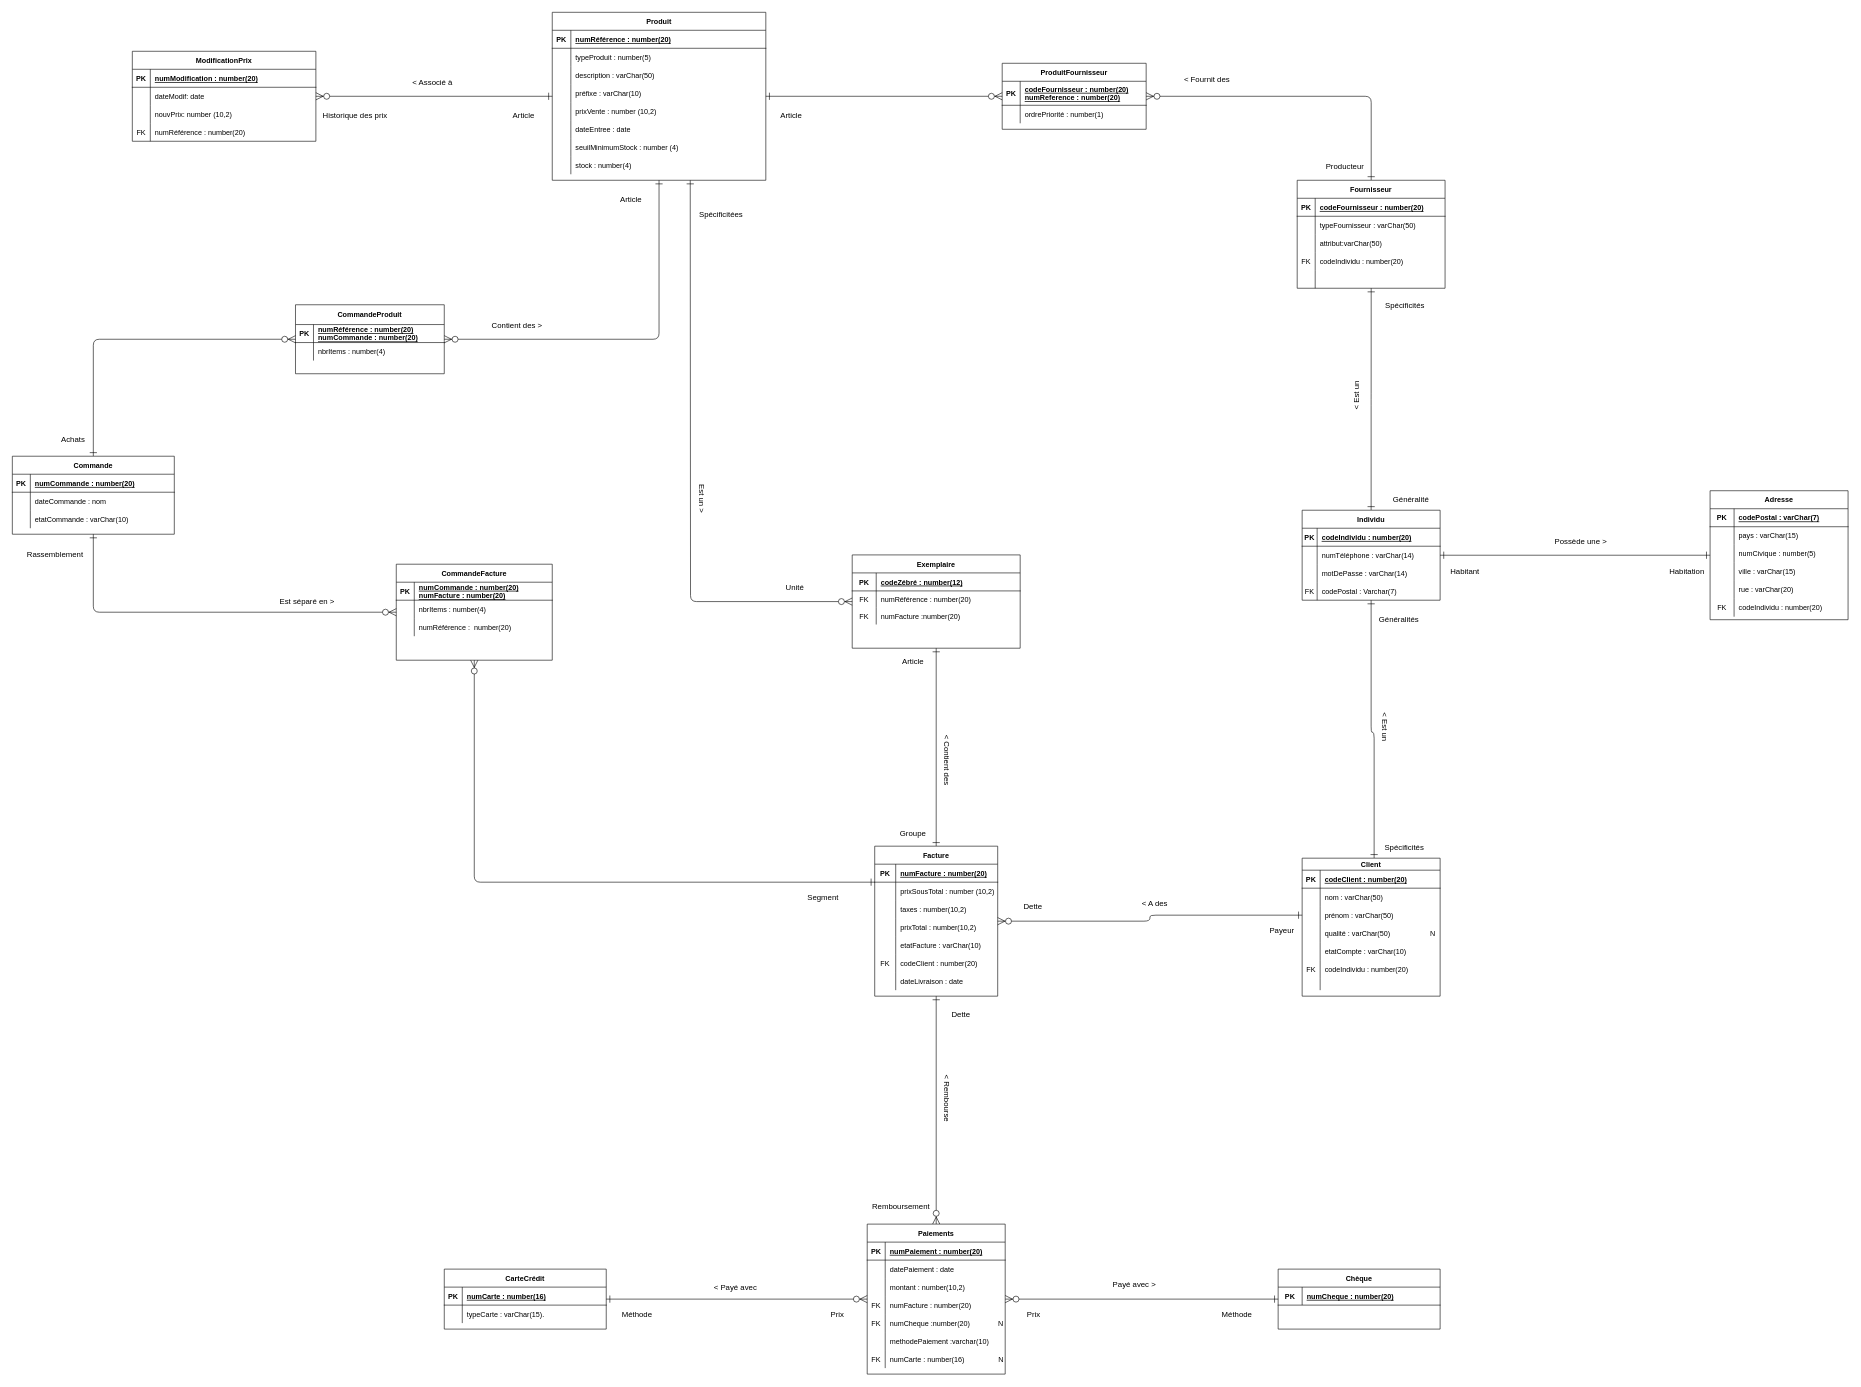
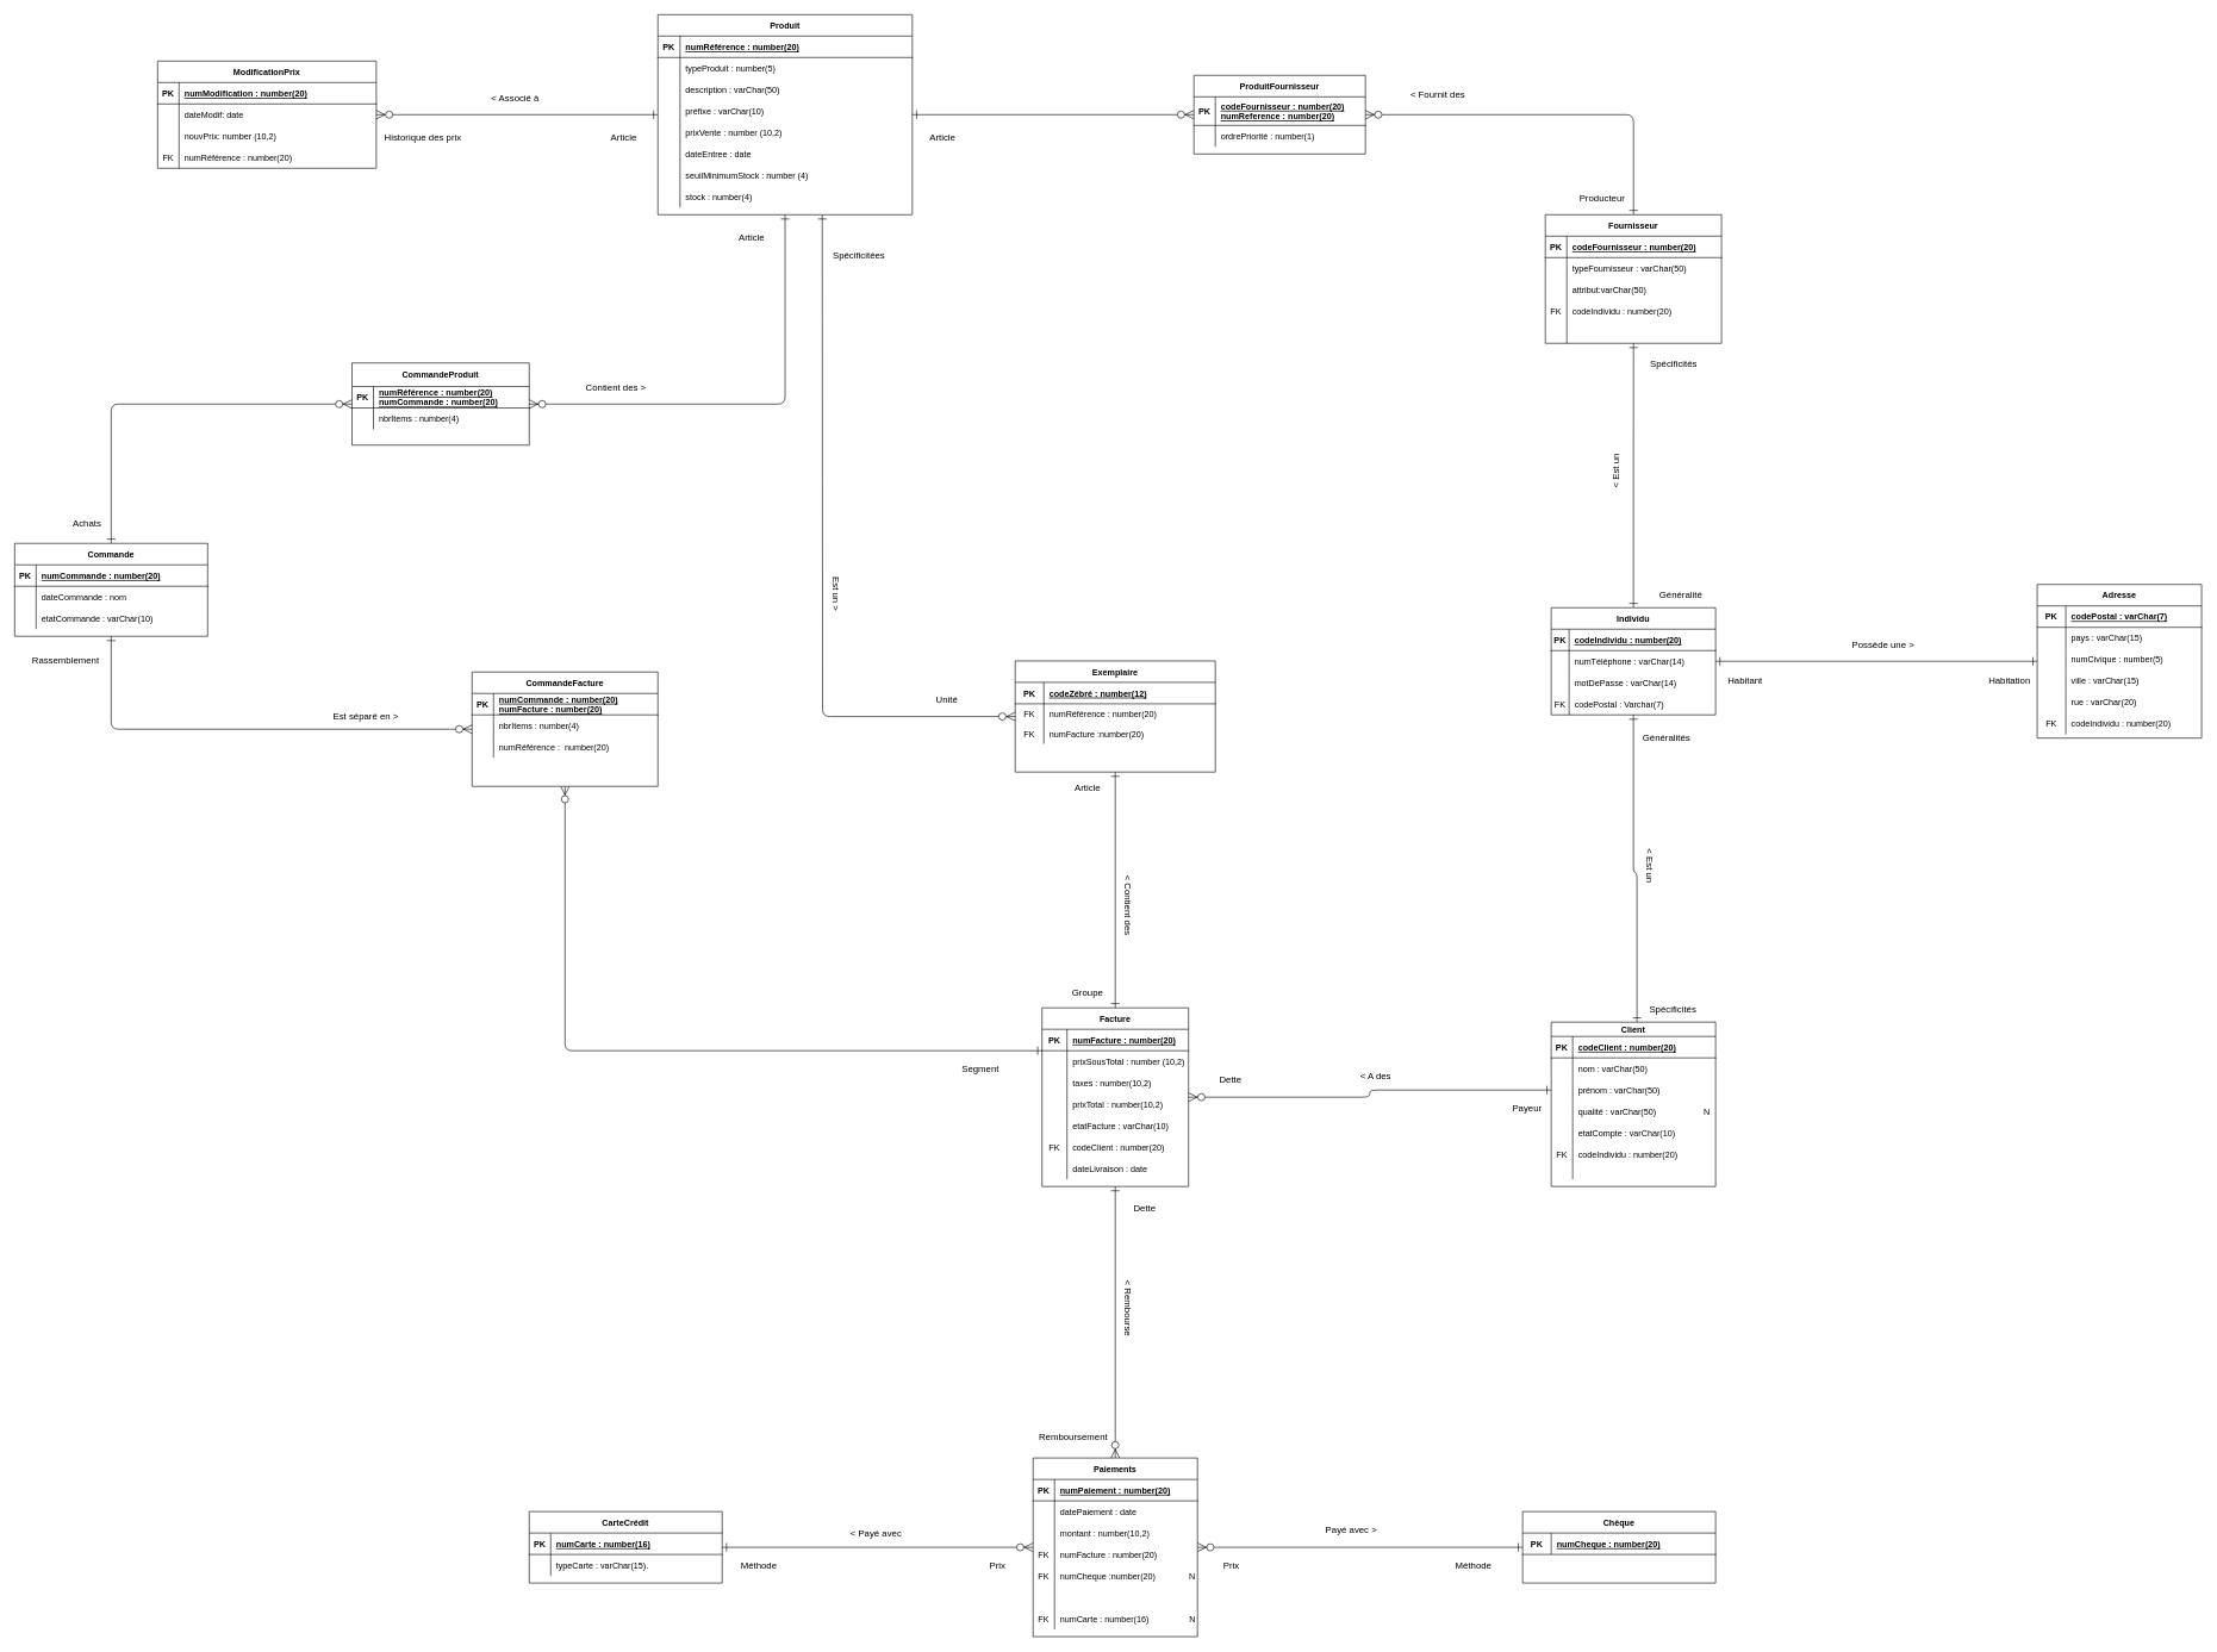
- <mxCell id="127" value="methodePaiement :varchar(10)" style="shape=partialRectangle;connectable=0;fillColor=none;top=0;left=0;bottom=0;right=0;align=left;spacingLeft=6;overflow=hidden;" vertex="1" parent="125"><mxGeometry x="30" width="200" height="30" as="geometry" /></mxCell>
